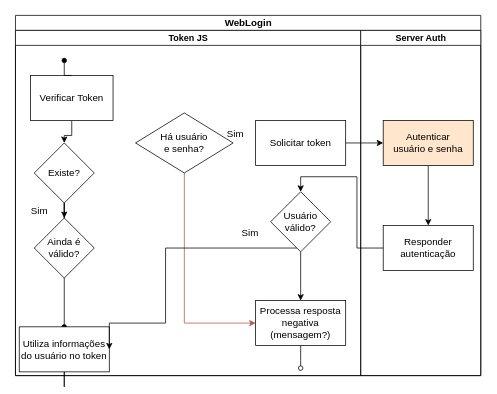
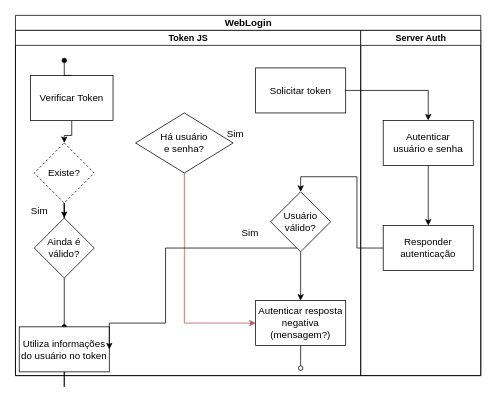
- <mxCell id="12" value="Solicitar token" style="rounded=0;whiteSpace=wrap;html=1;fontSize=13;" vertex="1" parent="3"><mxGeometry x="320" y="120" width="120" height="60" as="geometry" /></mxCell>
+ <mxCell id="12" value="Solicitar token" style="rounded=0;whiteSpace=wrap;html=1;fontSize=13;" vertex="1" parent="3"><mxGeometry x="320" y="50" width="120" height="60" as="geometry" /></mxCell>
- <mxCell id="23" value="Autenticar &lt;br&gt;usuário e senha" style="rounded=0;whiteSpace=wrap;html=1;fontSize=13;fillColor=#ffe6cc;" vertex="1" parent="21"><mxGeometry x="30" y="120" width="120" height="60" as="geometry" /></mxCell>
+ <mxCell id="23" value="Autenticar &lt;br&gt;usuário e senha" style="rounded=0;whiteSpace=wrap;html=1;fontSize=13;" vertex="1" parent="21"><mxGeometry x="30" y="120" width="120" height="60" as="geometry" /></mxCell>
- <mxCell id="7" value="Existe?" style="rhombus;whiteSpace=wrap;html=1;fontSize=13;" vertex="1" parent="3"><mxGeometry x="25" y="150" width="80" height="80" as="geometry" /></mxCell>
+ <mxCell id="7" value="Existe?" style="rhombus;whiteSpace=wrap;html=1;fontSize=13;dashed=1;" vertex="1" parent="3"><mxGeometry x="25" y="150" width="80" height="80" as="geometry" /></mxCell>
- <mxCell id="20" value="Processa resposta negativa (mensagem?)" style="rounded=0;whiteSpace=wrap;html=1;fontSize=13;" vertex="1" parent="3"><mxGeometry x="320" y="360" width="120" height="60" as="geometry" /></mxCell>
+ <mxCell id="20" value="Autenticar resposta negativa (mensagem?)" style="rounded=0;whiteSpace=wrap;html=1;fontSize=13;" vertex="1" parent="3"><mxGeometry x="320" y="360" width="120" height="60" as="geometry" /></mxCell>
